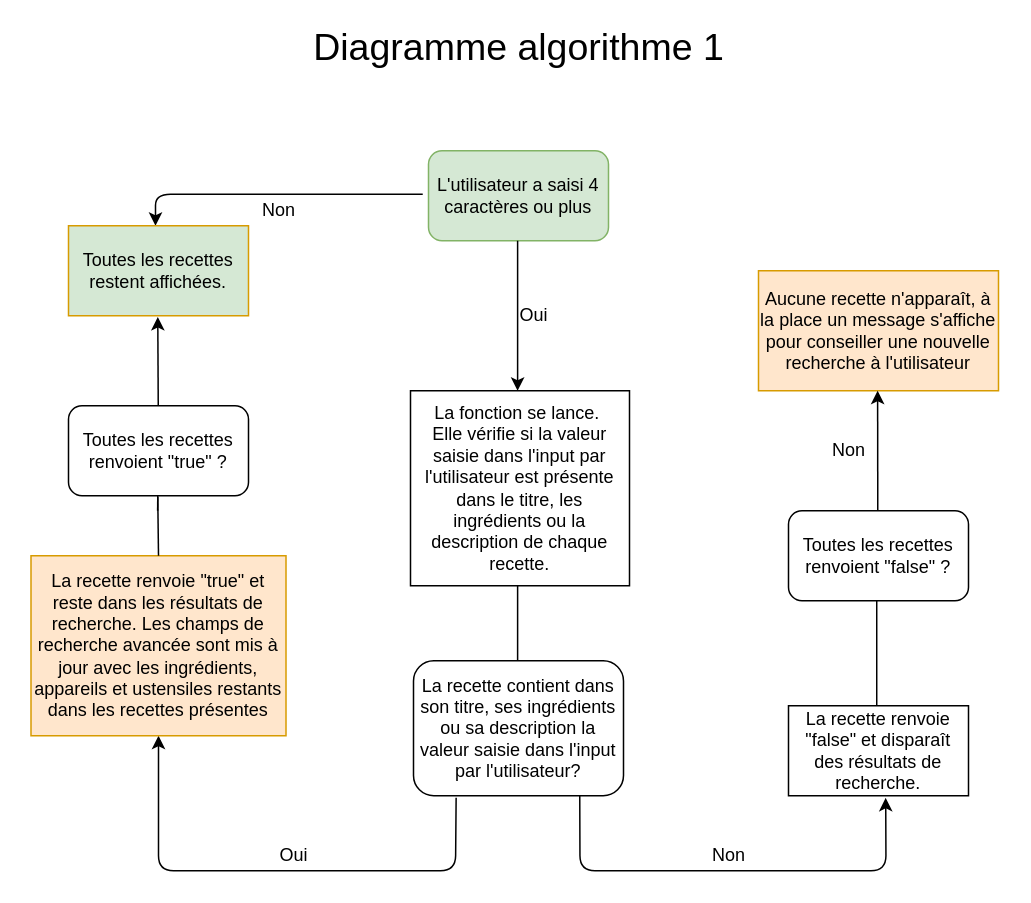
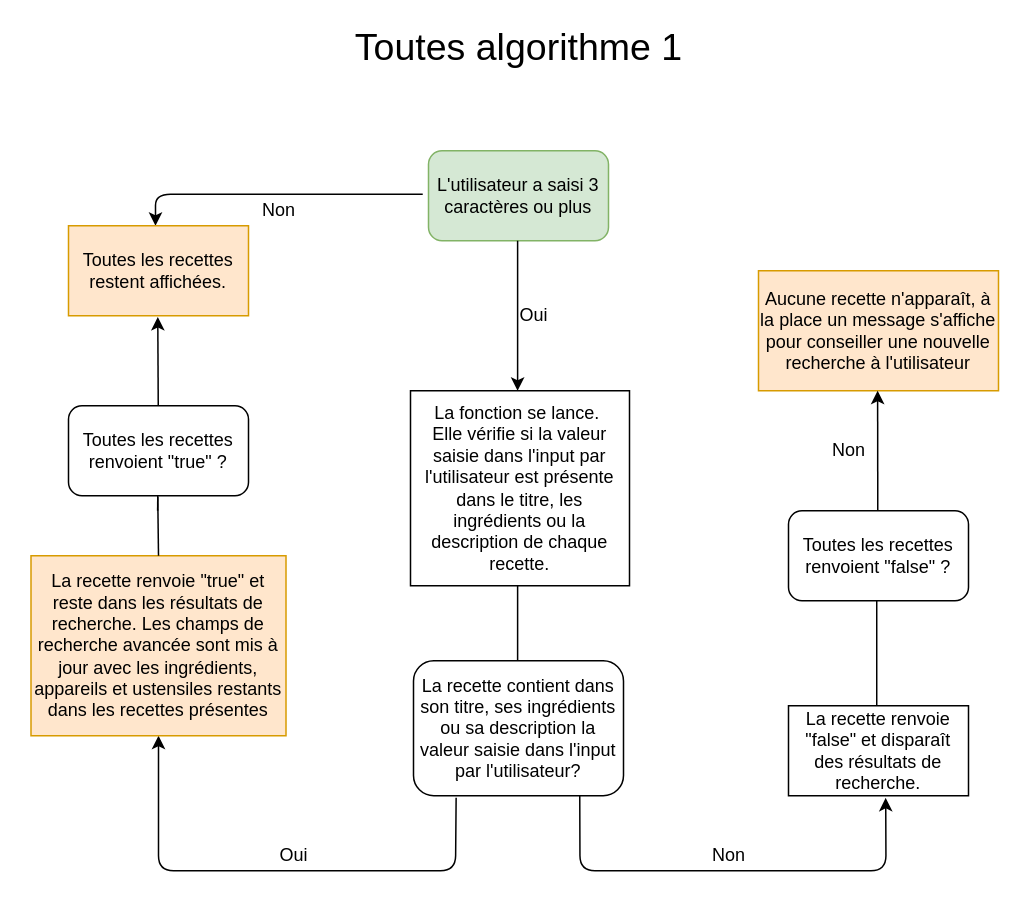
- <mxCell id="24" value="&lt;span style=&quot;font-size: 25px&quot;&gt;Diagramme algorithme 1&lt;/span&gt;" style="text;html=1;align=center;verticalAlign=middle;resizable=0;points=[];autosize=1;strokeColor=none;" parent="1" vertex="1"><mxGeometry x="200" y="20" width="290" height="20" as="geometry" /></mxCell>
+ <mxCell id="24" value="&lt;span style=&quot;font-size: 25px&quot;&gt;Toutes algorithme 1&lt;/span&gt;" style="text;html=1;align=center;verticalAlign=middle;resizable=0;points=[];autosize=1;strokeColor=none;" parent="1" vertex="1"><mxGeometry x="200" y="20" width="290" height="20" as="geometry" /></mxCell>
- <mxCell id="2" value="L'utilisateur a saisi 4 caractères ou plus" style="rounded=1;whiteSpace=wrap;html=1;fillColor=#d5e8d4;strokeColor=#82b366;" parent="1" vertex="1"><mxGeometry x="285" y="100" width="120" height="60" as="geometry" /></mxCell>
+ <mxCell id="2" value="L'utilisateur a saisi 3 caractères ou plus" style="rounded=1;whiteSpace=wrap;html=1;fillColor=#d5e8d4;strokeColor=#82b366;" parent="1" vertex="1"><mxGeometry x="285" y="100" width="120" height="60" as="geometry" /></mxCell>
- <mxCell id="8" value="&lt;span&gt;Toutes les recettes restent affichées.&lt;/span&gt;" style="rounded=0;whiteSpace=wrap;html=1;fillColor=#d5e8d4;strokeColor=#d79b00;" parent="1" vertex="1"><mxGeometry x="45" y="150" width="120" height="60" as="geometry" /></mxCell>
+ <mxCell id="8" value="&lt;span&gt;Toutes les recettes restent affichées.&lt;/span&gt;" style="rounded=0;whiteSpace=wrap;html=1;fillColor=#ffe6cc;strokeColor=#d79b00;" parent="1" vertex="1"><mxGeometry x="45" y="150" width="120" height="60" as="geometry" /></mxCell>
